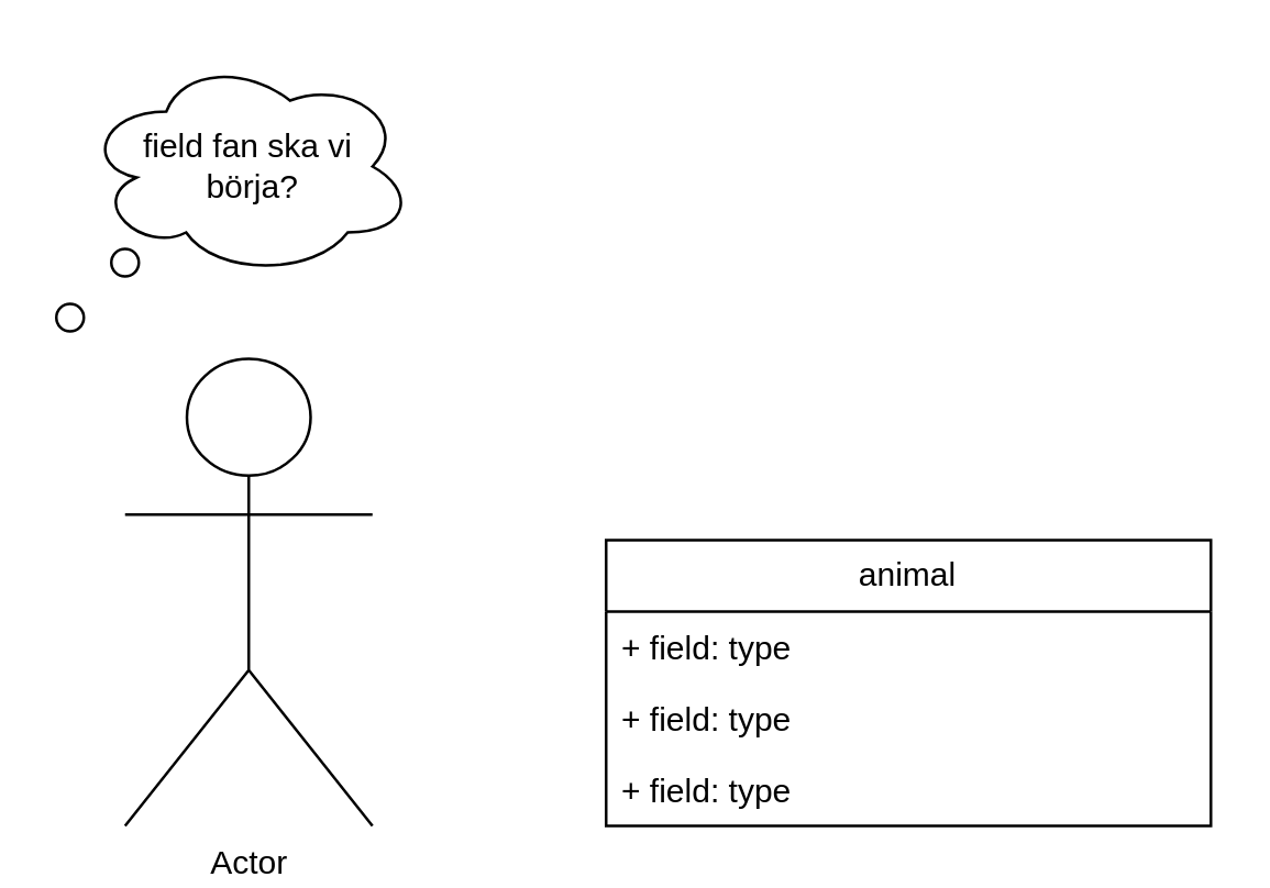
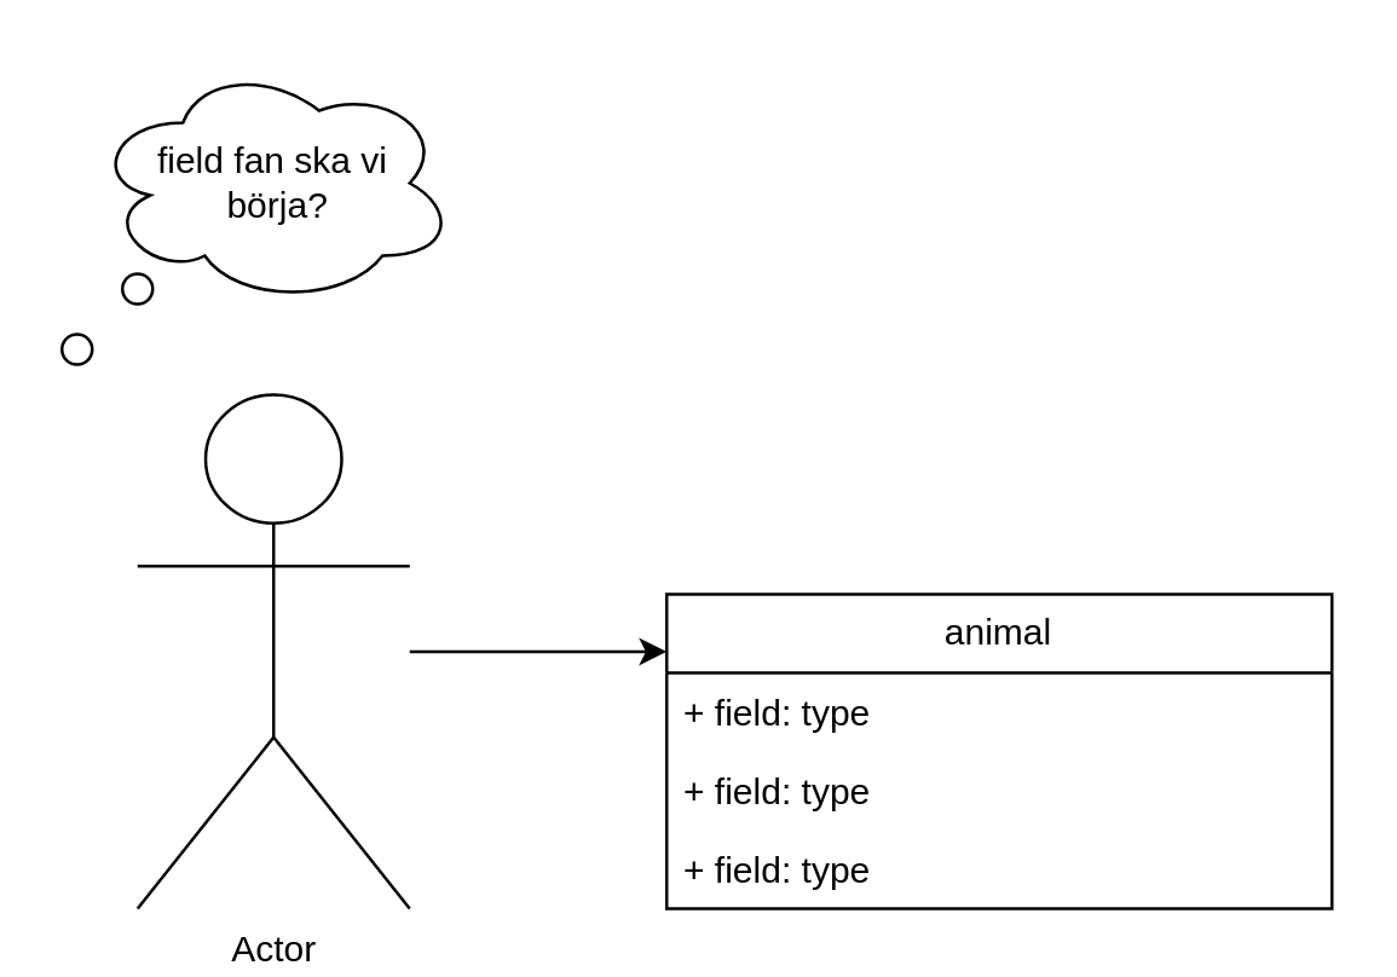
+ <mxCell id="6" style="edgeStyle=orthogonalEdgeStyle;rounded=0;orthogonalLoop=1;jettySize=auto;html=1;" edge="1" parent="1" source="7" target="2"><mxGeometry relative="1" as="geometry"><Array as="points"><mxPoint x="130" y="160" /><mxPoint x="130" y="248" /></Array></mxGeometry></mxCell>
